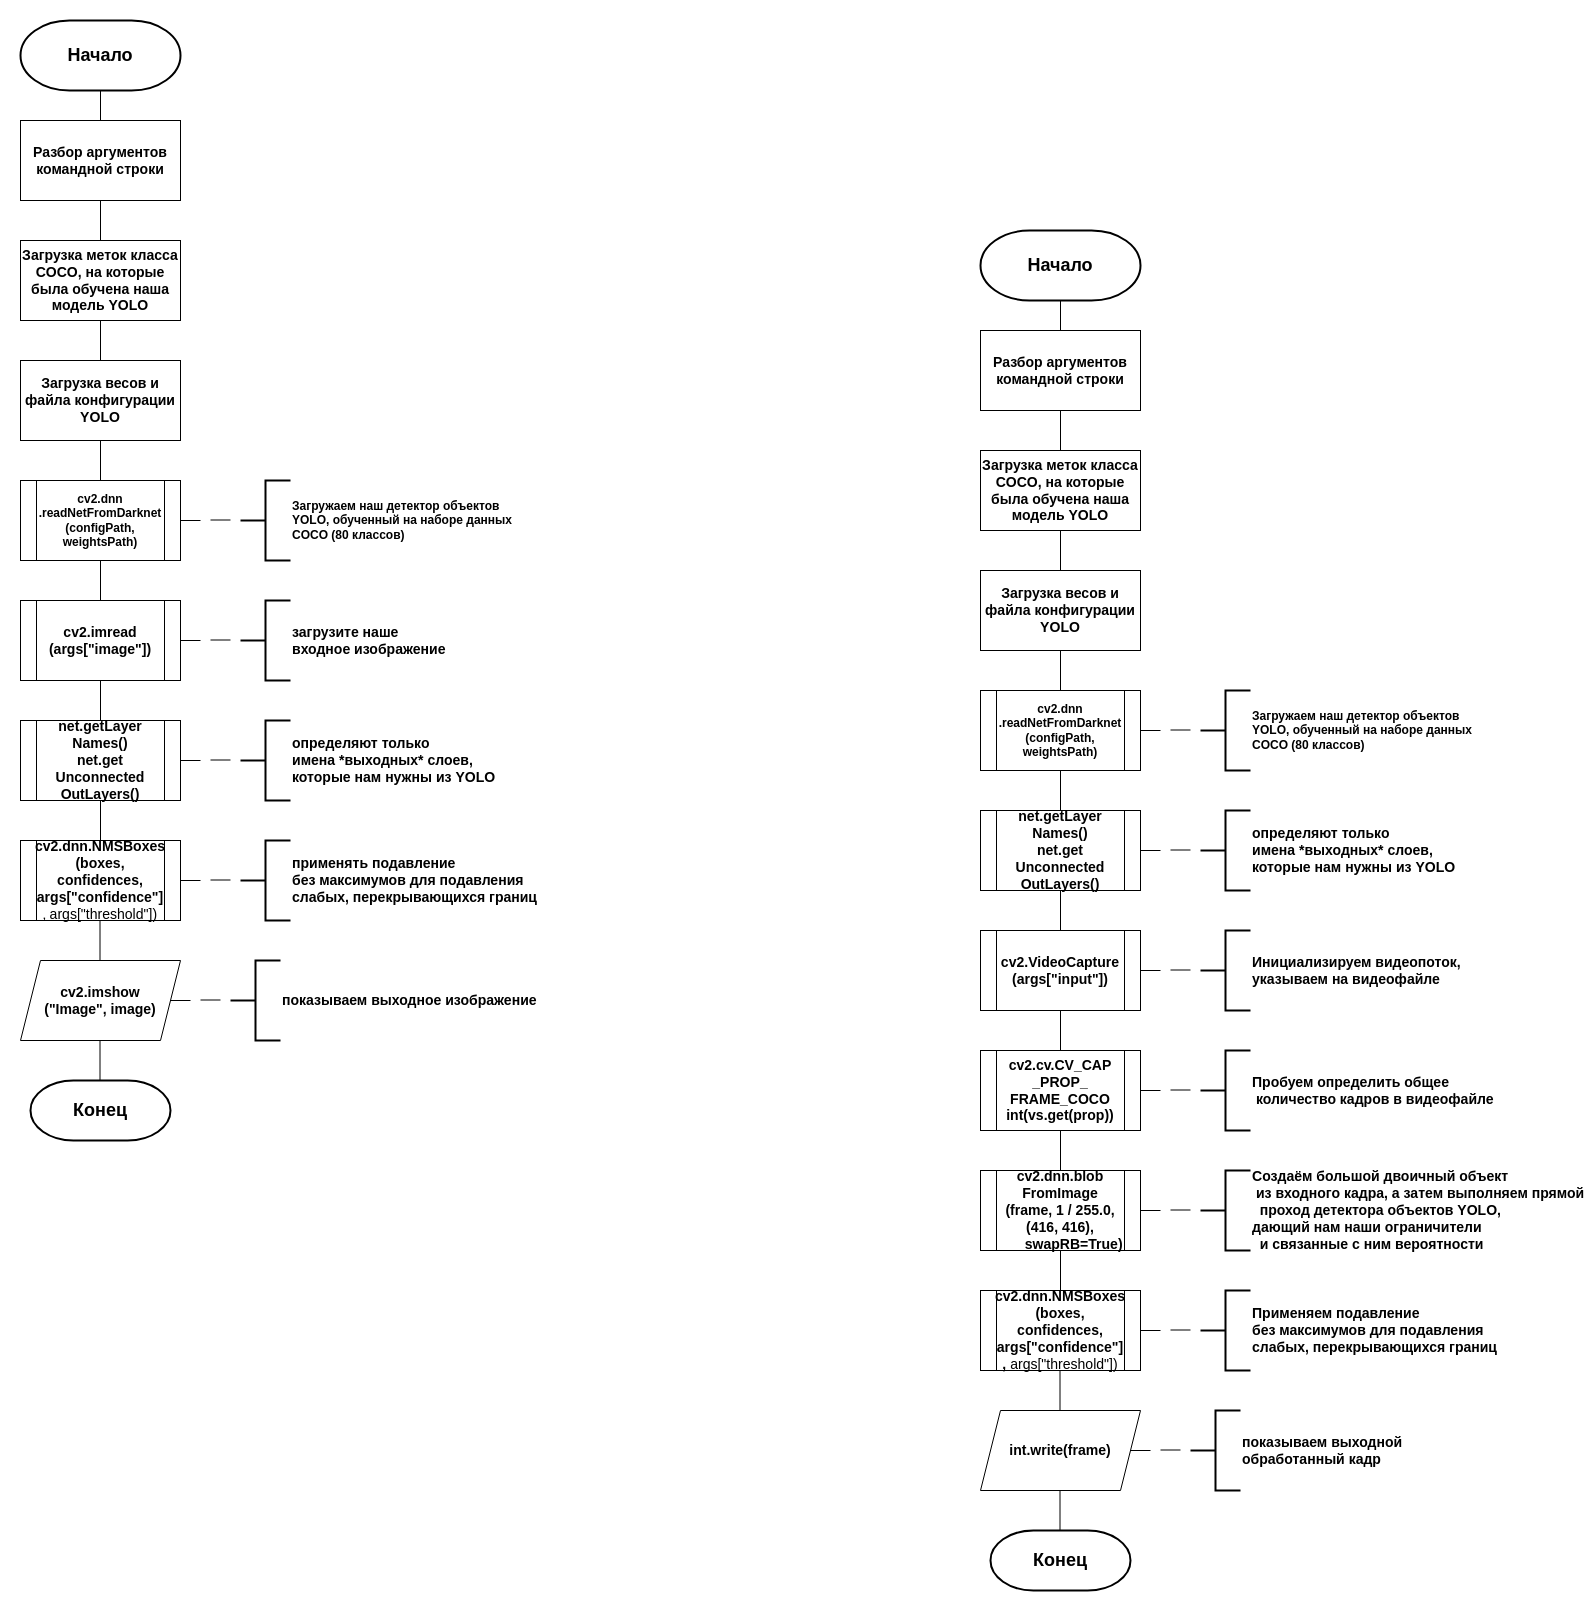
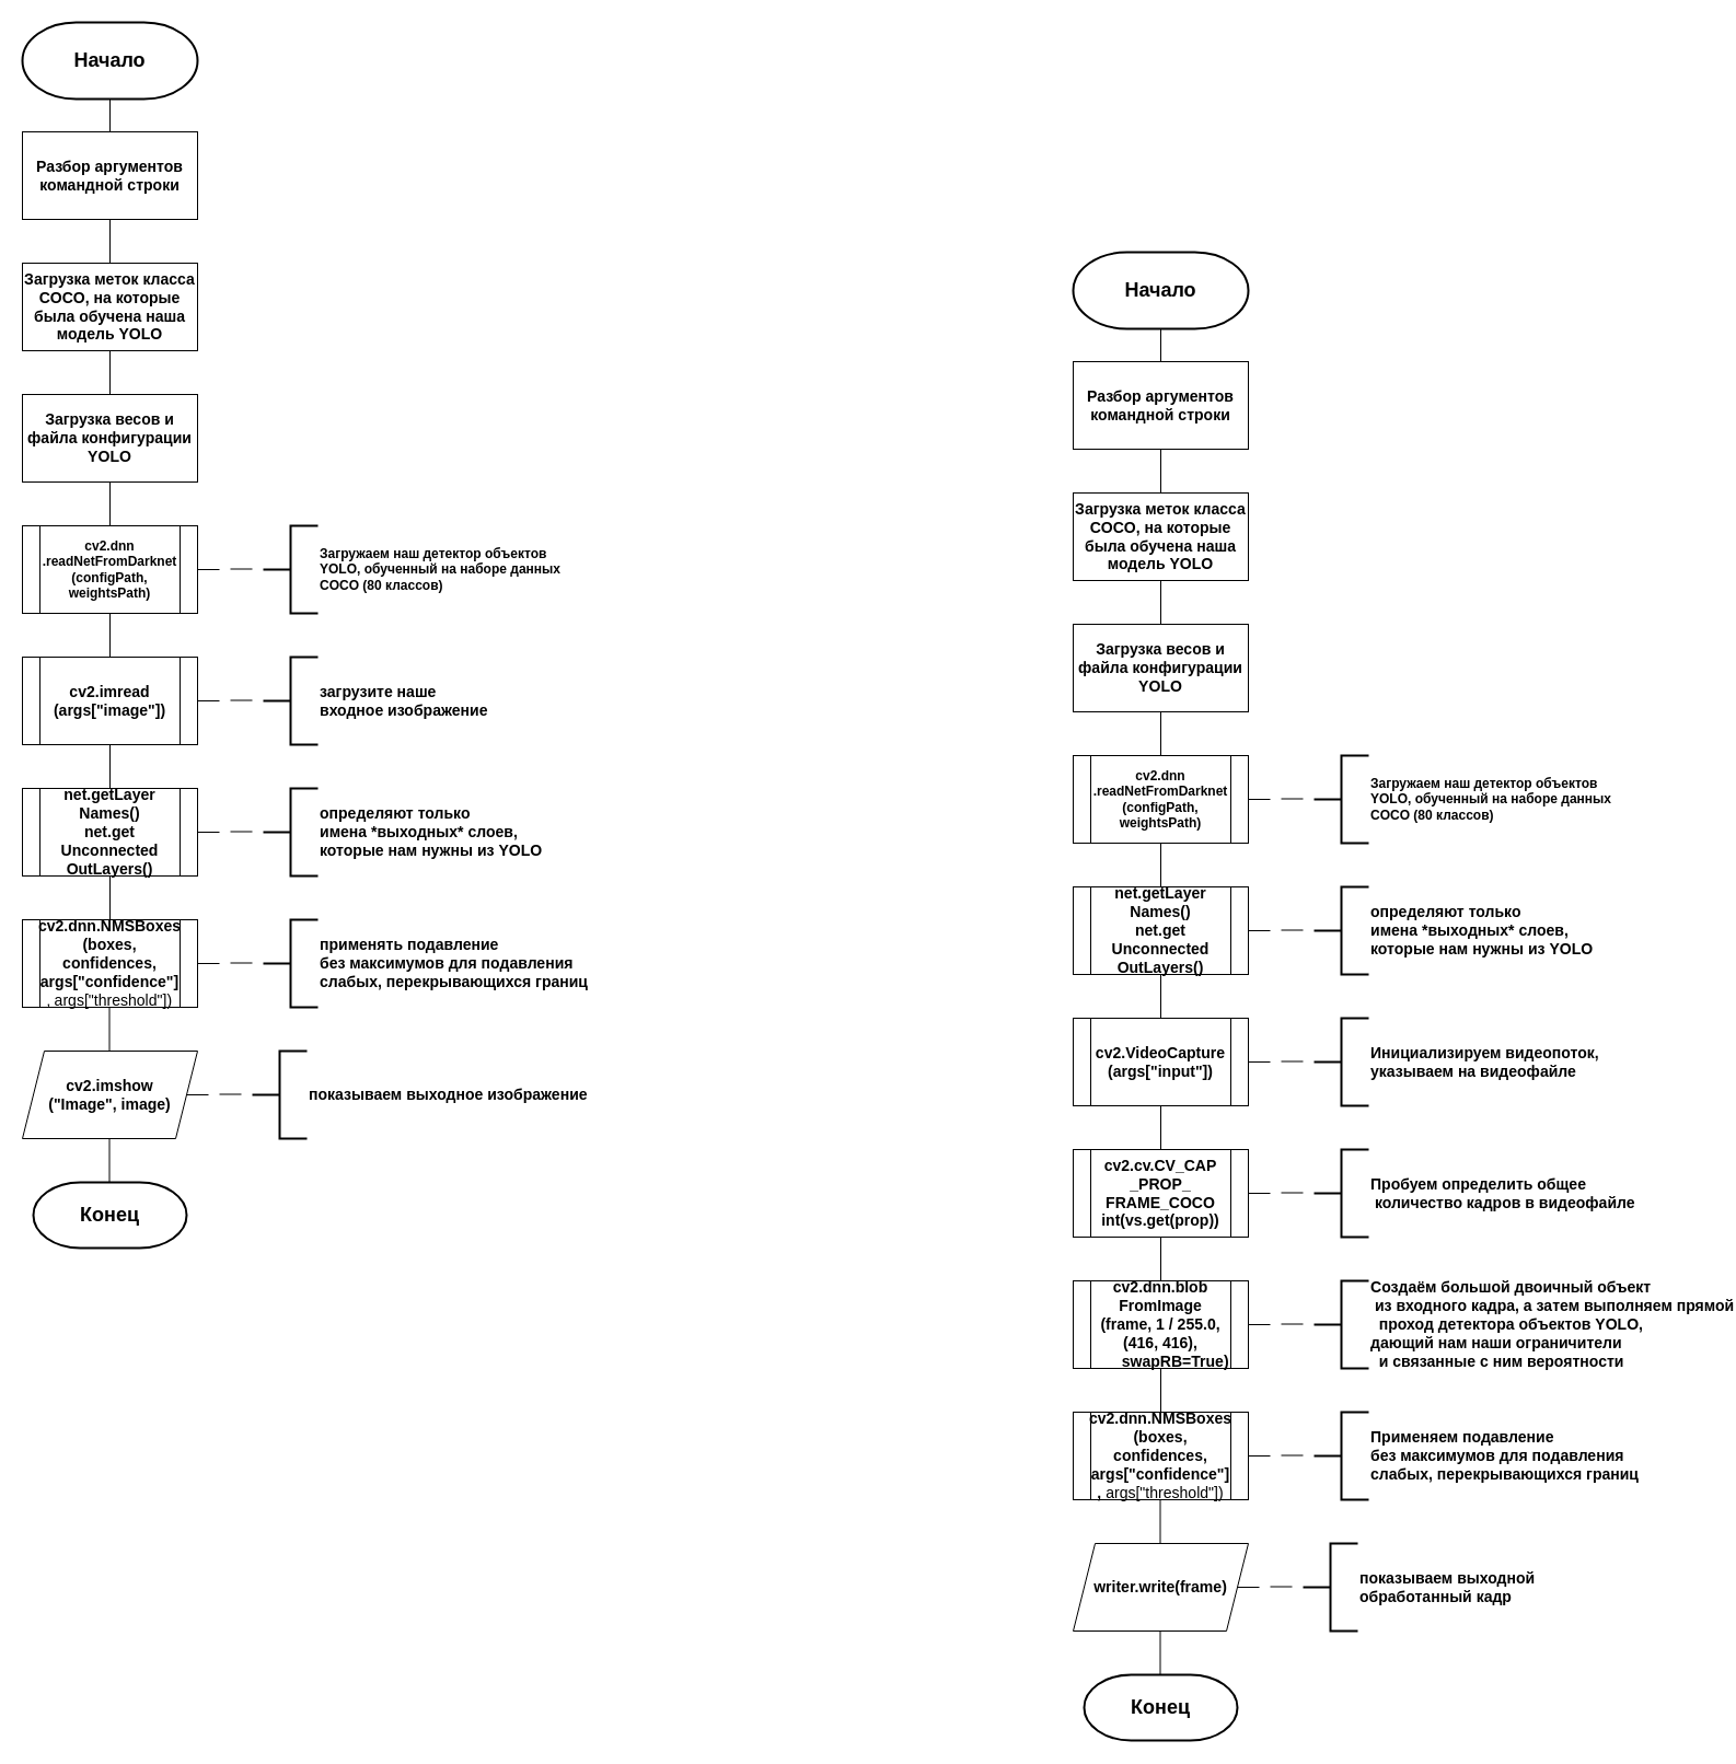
- <mxCell id="55" value="&lt;h3&gt;&lt;span style=&quot;font-size: 14.04px&quot;&gt;int.write(frame)&lt;/span&gt;&lt;br&gt;&lt;/h3&gt;" style="shape=parallelogram;perimeter=parallelogramPerimeter;whiteSpace=wrap;html=1;fixedSize=1;" vertex="1" parent="1"><mxGeometry x="980" y="1410" width="160" height="80" as="geometry" /></mxCell>
+ <mxCell id="55" value="&lt;h3&gt;&lt;span style=&quot;font-size: 14.04px&quot;&gt;writer.write(frame)&lt;/span&gt;&lt;br&gt;&lt;/h3&gt;" style="shape=parallelogram;perimeter=parallelogramPerimeter;whiteSpace=wrap;html=1;fixedSize=1;" vertex="1" parent="1"><mxGeometry x="980" y="1410" width="160" height="80" as="geometry" /></mxCell>
